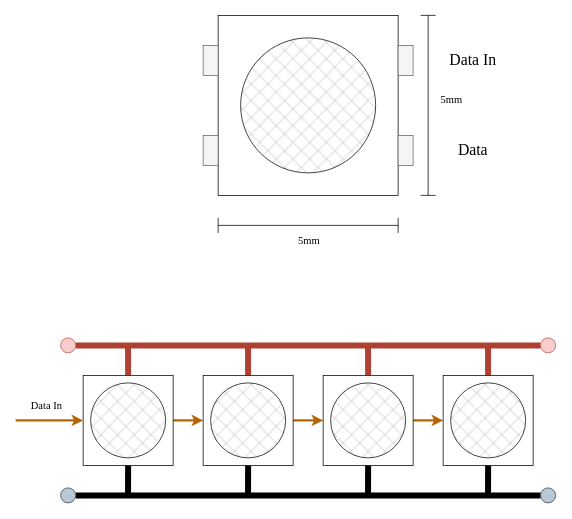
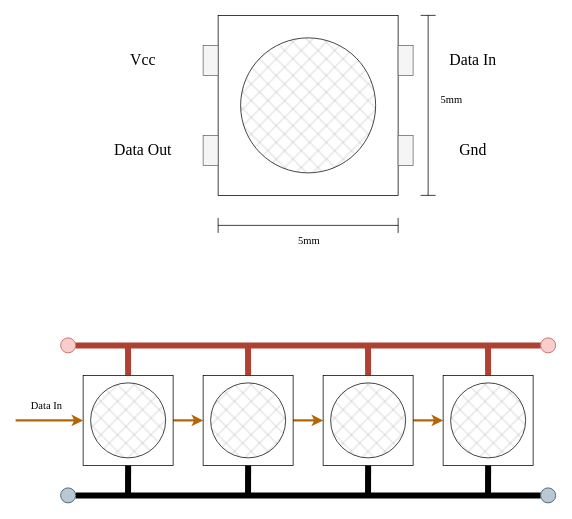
+ <mxCell id="8" value="&lt;font style=&quot;font-size: 21px;&quot; data-font-src=&quot;https://fonts.googleapis.com/css?family=Source+Code+Pro&quot; face=&quot;Source Code Pro&quot;&gt;Vcc&lt;/font&gt;" style="text;html=1;strokeColor=none;fillColor=none;align=center;verticalAlign=middle;whiteSpace=wrap;rounded=0;" parent="1" vertex="1"><mxGeometry x="130" y="60" width="120" height="40" as="geometry" /></mxCell>
+ <mxCell id="9" value="&lt;font style=&quot;font-size: 21px;&quot; data-font-src=&quot;https://fonts.googleapis.com/css?family=Source+Code+Pro&quot; face=&quot;Source Code Pro&quot;&gt;Data Out&lt;/font&gt;" style="text;html=1;strokeColor=none;fillColor=none;align=center;verticalAlign=middle;whiteSpace=wrap;rounded=0;" parent="1" vertex="1"><mxGeometry x="130" y="180" width="120" height="40" as="geometry" /></mxCell>
- <mxCell id="11" value="&lt;font style=&quot;font-size: 21px;&quot; data-font-src=&quot;https://fonts.googleapis.com/css?family=Source+Code+Pro&quot; face=&quot;Source Code Pro&quot;&gt;Data&lt;/font&gt;" style="text;html=1;strokeColor=none;fillColor=none;align=center;verticalAlign=middle;whiteSpace=wrap;rounded=0;" parent="1" vertex="1"><mxGeometry x="570" y="180" width="120" height="40" as="geometry" /></mxCell>
+ <mxCell id="11" value="&lt;font style=&quot;font-size: 21px;&quot; data-font-src=&quot;https://fonts.googleapis.com/css?family=Source+Code+Pro&quot; face=&quot;Source Code Pro&quot;&gt;Gnd&lt;/font&gt;" style="text;html=1;strokeColor=none;fillColor=none;align=center;verticalAlign=middle;whiteSpace=wrap;rounded=0;" parent="1" vertex="1"><mxGeometry x="570" y="180" width="120" height="40" as="geometry" /></mxCell>
